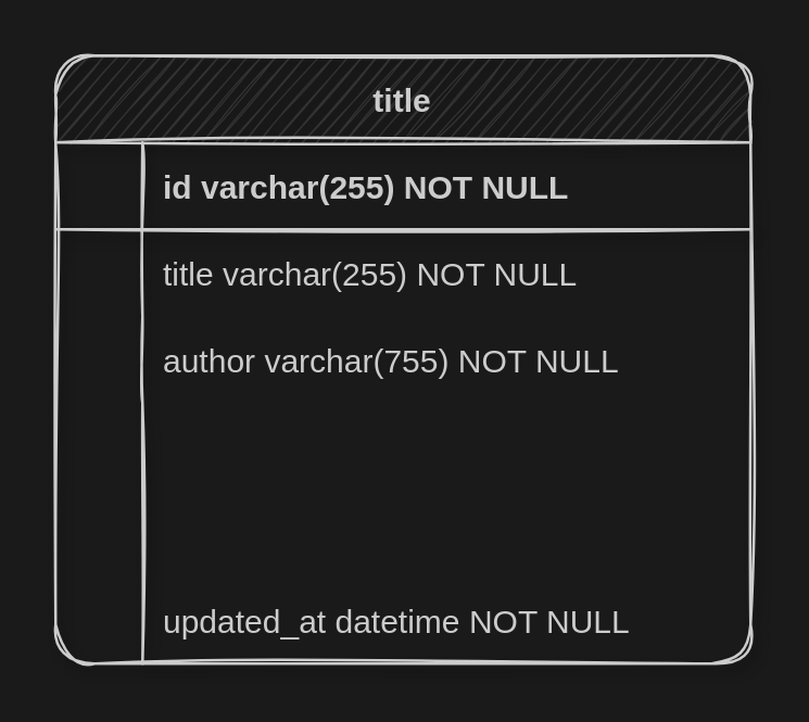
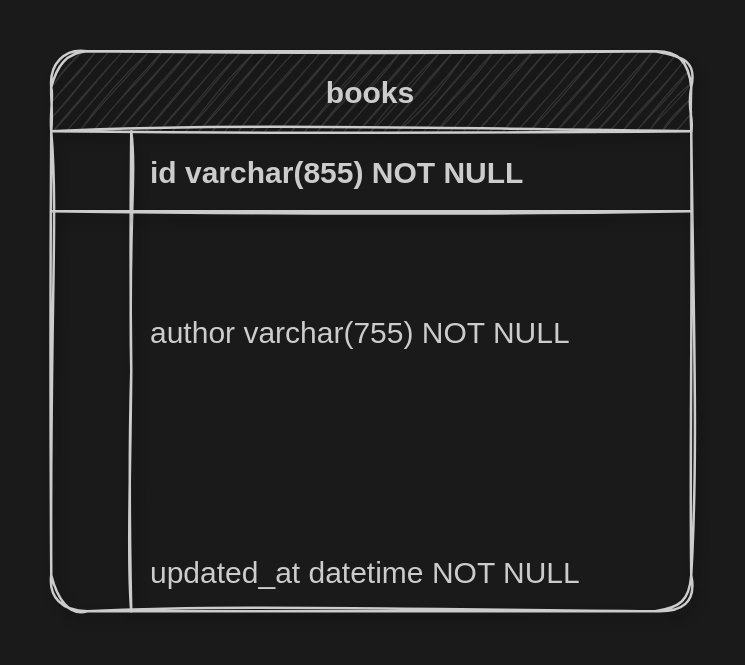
- <mxCell id="2" value="title" style="shape=table;startSize=32;container=1;collapsible=1;childLayout=tableLayout;fixedRows=1;rowLines=0;fontStyle=1;align=center;resizeLast=1;flipV=0;rounded=1;sketch=1;shadow=1;metaEdit=0;comic=0;fillColor=#333333;fontColor=#CCCCCC;strokeColor=#CCCCCC;fillStyle=hachure;" vertex="1" parent="1"><mxGeometry x="20" y="20" width="256" height="224" as="geometry" /></mxCell>
+ <mxCell id="2" value="books" style="shape=table;startSize=32;container=1;collapsible=1;childLayout=tableLayout;fixedRows=1;rowLines=0;fontStyle=1;align=center;resizeLast=1;flipV=0;rounded=1;sketch=1;shadow=1;metaEdit=0;comic=0;fillColor=#333333;fontColor=#CCCCCC;strokeColor=#CCCCCC;fillStyle=hachure;" vertex="1" parent="1"><mxGeometry x="20" y="20" width="256" height="224" as="geometry" /></mxCell>
- <mxCell id="4" value="id varchar(255) NOT NULL " style="shape=partialRectangle;overflow=hidden;connectable=0;fillColor=none;top=0;left=0;bottom=0;right=0;align=left;spacingLeft=6;fontStyle=1;rounded=1;sketch=1;shadow=1;metaEdit=0;comic=0;fontColor=#CCCCCC;strokeColor=#CCCCCC;" vertex="1" parent="3"><mxGeometry x="32" width="224" height="32" as="geometry"><mxRectangle width="224" height="32" as="alternateBounds" /></mxGeometry></mxCell>
+ <mxCell id="4" value="id varchar(855) NOT NULL " style="shape=partialRectangle;overflow=hidden;connectable=0;fillColor=none;top=0;left=0;bottom=0;right=0;align=left;spacingLeft=6;fontStyle=1;rounded=1;sketch=1;shadow=1;metaEdit=0;comic=0;fontColor=#CCCCCC;strokeColor=#CCCCCC;" vertex="1" parent="3"><mxGeometry x="32" width="224" height="32" as="geometry"><mxRectangle width="224" height="32" as="alternateBounds" /></mxGeometry></mxCell>
- <mxCell id="7" value="title varchar(255) NOT NULL" style="shape=partialRectangle;overflow=hidden;connectable=0;fillColor=none;top=0;left=0;bottom=0;right=0;align=left;spacingLeft=6;rounded=1;sketch=1;shadow=1;metaEdit=0;comic=0;fontColor=#CCCCCC;strokeColor=#CCCCCC;" vertex="1" parent="5"><mxGeometry x="32" width="224" height="32" as="geometry"><mxRectangle width="224" height="32" as="alternateBounds" /></mxGeometry></mxCell>
